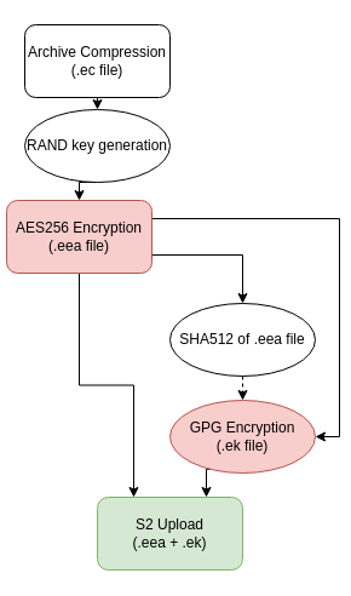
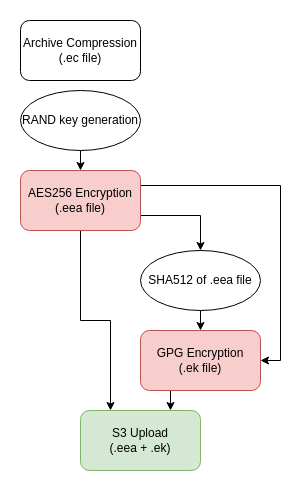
- <mxCell id="2" style="edgeStyle=orthogonalEdgeStyle;rounded=0;orthogonalLoop=1;jettySize=auto;html=1;exitX=0.5;exitY=1;exitDx=0;exitDy=0;entryX=0.5;entryY=0;entryDx=0;entryDy=0;" edge="1" parent="1" source="3" target="5"><mxGeometry relative="1" as="geometry" /></mxCell>
- <mxCell id="9" value="&lt;div&gt;AES256 Encryption&lt;/div&gt;&lt;div&gt;(.eea file)&lt;br&gt;&lt;/div&gt;" style="rounded=1;whiteSpace=wrap;html=1;fillColor=#f8cecc;strokeColor=#b85450;" vertex="1" parent="1"><mxGeometry x="5" y="165" width="120" height="60" as="geometry" /></mxCell>
+ <mxCell id="9" value="&lt;div&gt;AES256 Encryption&lt;/div&gt;&lt;div&gt;(.eea file)&lt;br&gt;&lt;/div&gt;" style="rounded=1;whiteSpace=wrap;html=1;fillColor=#f8cecc;strokeColor=#b85450;" vertex="1" parent="1"><mxGeometry x="20" y="170" width="120" height="60" as="geometry" /></mxCell>
- <mxCell id="10" style="edgeStyle=orthogonalEdgeStyle;rounded=0;orthogonalLoop=1;jettySize=auto;html=1;exitX=0.5;exitY=1;exitDx=0;exitDy=0;entryX=0.5;entryY=0;entryDx=0;entryDy=0;dashed=1;" edge="1" parent="1" source="11" target="13"><mxGeometry relative="1" as="geometry" /></mxCell>
+ <mxCell id="10" style="edgeStyle=orthogonalEdgeStyle;rounded=0;orthogonalLoop=1;jettySize=auto;html=1;exitX=0.5;exitY=1;exitDx=0;exitDy=0;entryX=0.5;entryY=0;entryDx=0;entryDy=0;" edge="1" parent="1" source="11" target="13"><mxGeometry relative="1" as="geometry" /></mxCell>
- <mxCell id="13" value="&lt;div&gt;GPG Encryption&lt;/div&gt;&lt;div&gt;(.ek file)&lt;br&gt;&lt;/div&gt;" style="ellipse;whiteSpace=wrap;html=1;fillColor=#f8cecc;strokeColor=#b85450;" vertex="1" parent="1"><mxGeometry x="140" y="330" width="120" height="60" as="geometry" /></mxCell>
+ <mxCell id="13" value="&lt;div&gt;GPG Encryption&lt;/div&gt;&lt;div&gt;(.ek file)&lt;br&gt;&lt;/div&gt;" style="rounded=1;whiteSpace=wrap;html=1;fillColor=#f8cecc;strokeColor=#b85450;" vertex="1" parent="1"><mxGeometry x="140" y="330" width="120" height="60" as="geometry" /></mxCell>
- <mxCell id="14" value="&lt;div&gt;S2 Upload&lt;/div&gt;&lt;div&gt;(.eea + .ek)&lt;br&gt;&lt;/div&gt;" style="rounded=1;whiteSpace=wrap;html=1;fillColor=#d5e8d4;strokeColor=#82b366;" vertex="1" parent="1"><mxGeometry x="80" y="410" width="120" height="60" as="geometry" /></mxCell>
+ <mxCell id="14" value="&lt;div&gt;S3 Upload&lt;/div&gt;&lt;div&gt;(.eea + .ek)&lt;br&gt;&lt;/div&gt;" style="rounded=1;whiteSpace=wrap;html=1;fillColor=#d5e8d4;strokeColor=#82b366;" vertex="1" parent="1"><mxGeometry x="80" y="410" width="120" height="60" as="geometry" /></mxCell>
